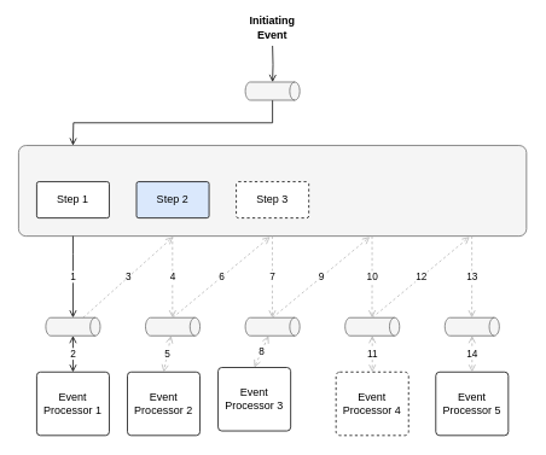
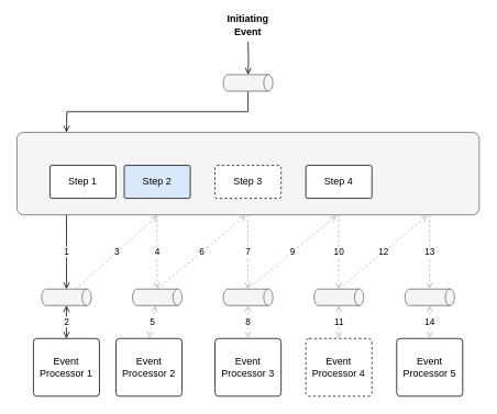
- <mxCell id="4" value="Step 1" style="rounded=1;whiteSpace=wrap;html=1;fillColor=#FFFFFF;arcSize=6;" vertex="1" parent="1"><mxGeometry x="40" y="200" width="80" height="40" as="geometry" /></mxCell>
+ <mxCell id="4" value="Step 1" style="rounded=1;whiteSpace=wrap;html=1;fillColor=#FFFFFF;arcSize=6;" vertex="1" parent="1"><mxGeometry x="60" y="200" width="80" height="40" as="geometry" /></mxCell>
+ <mxCell id="7" value="Step 4" style="rounded=1;whiteSpace=wrap;html=1;fillColor=#FFFFFF;arcSize=6;" vertex="1" parent="1"><mxGeometry x="370" y="200" width="80" height="40" as="geometry" /></mxCell>
- <mxCell id="10" value="Event&lt;br&gt;Processor 3" style="rounded=1;whiteSpace=wrap;html=1;fillColor=#FFFFFF;arcSize=6;" vertex="1" parent="1"><mxGeometry x="240" y="405" width="80" height="70" as="geometry" /></mxCell>
+ <mxCell id="10" value="Event&lt;br&gt;Processor 3" style="rounded=1;whiteSpace=wrap;html=1;fillColor=#FFFFFF;arcSize=6;" vertex="1" parent="1"><mxGeometry x="260" y="410" width="80" height="70" as="geometry" /></mxCell>
